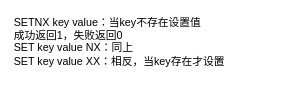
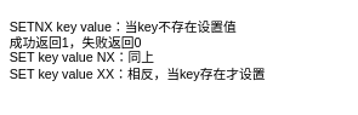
- <mxCell id="2" value="SETNX key value：当key不存在设置值&#10;成功返回1，失败返回0&#10;SET key value NX：同上&#10;SET key value XX：相反，当key存在才设置&#10;&#10;" style="text;whiteSpace=wrap;fontSize=18;" vertex="1" parent="1"><mxGeometry x="20" y="20" width="450" height="110" as="geometry" /></mxCell>
+ <mxCell id="2" value="SETNX key value：当key不存在设置值&#10;成功返回1，失败返回0&#10;SET key value NX：同上&#10;SET key value XX：相反，当key存在才设置&#10;&#10;" style="text;whiteSpace=wrap;fontSize=18;" vertex="1" parent="1"><mxGeometry x="10" y="20" width="450" height="110" as="geometry" /></mxCell>
